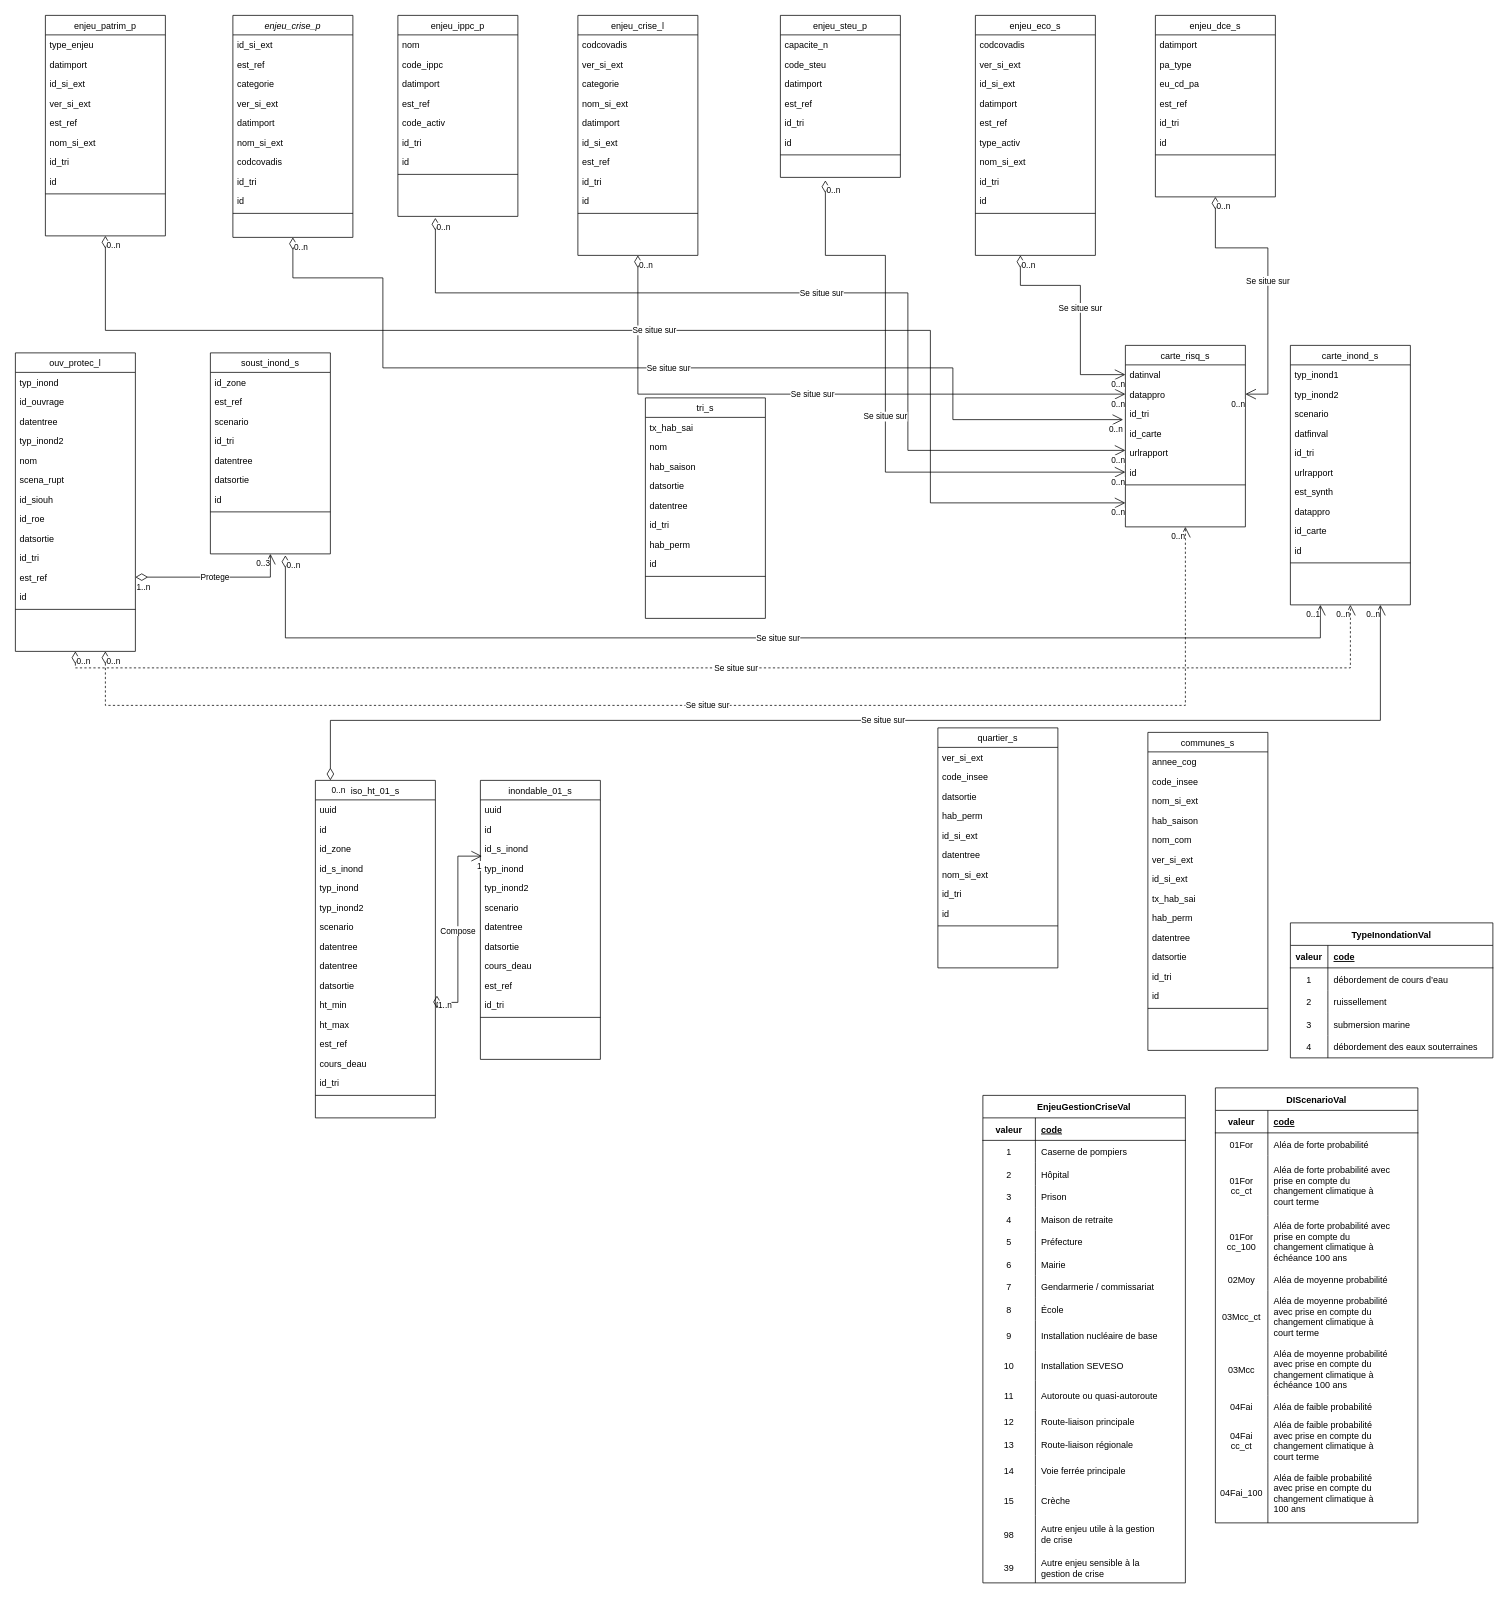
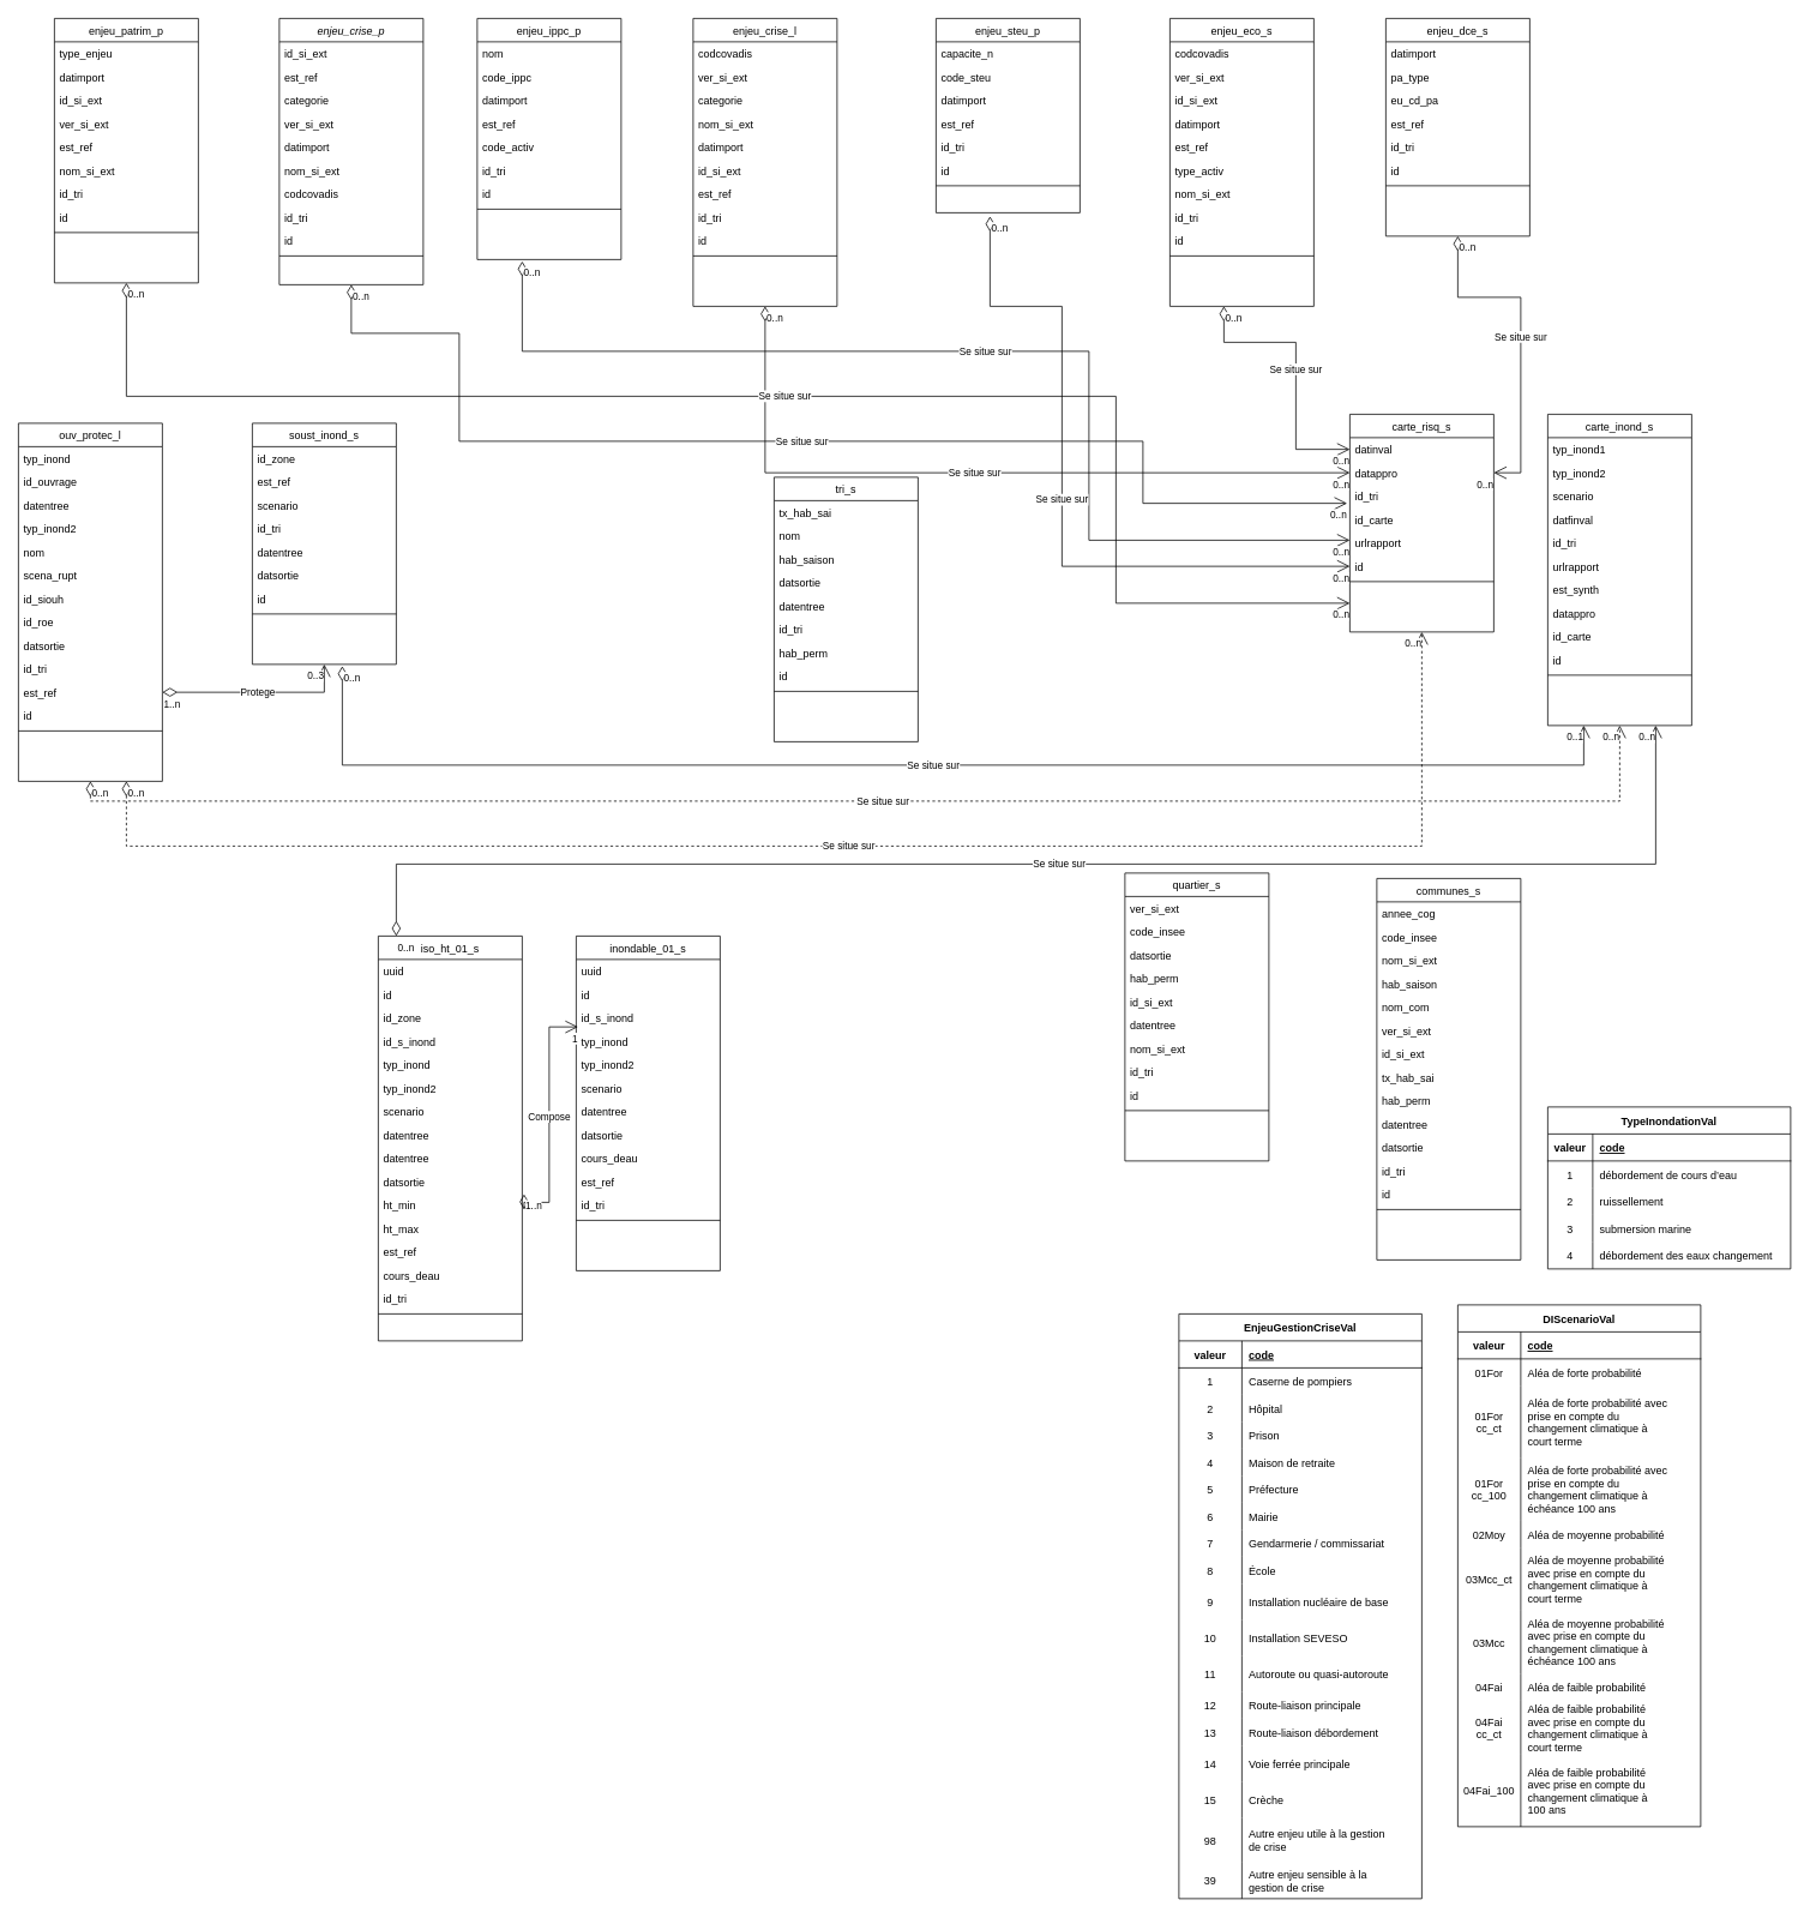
- <mxCell id="234" value="débordement des eaux souterraines" style="shape=partialRectangle;connectable=0;fillColor=none;top=0;left=0;bottom=0;right=0;align=left;spacingLeft=6;overflow=hidden;" vertex="1" parent="232"><mxGeometry x="50" width="220" height="30" as="geometry"><mxRectangle width="220" height="30" as="alternateBounds" /></mxGeometry></mxCell>
+ <mxCell id="234" value="débordement des eaux changement" style="shape=partialRectangle;connectable=0;fillColor=none;top=0;left=0;bottom=0;right=0;align=left;spacingLeft=6;overflow=hidden;" vertex="1" parent="232"><mxGeometry x="50" width="220" height="30" as="geometry"><mxRectangle width="220" height="30" as="alternateBounds" /></mxGeometry></mxCell>
- <mxCell id="308" value="Route-liaison régionale" style="shape=partialRectangle;connectable=0;fillColor=none;top=0;left=0;bottom=0;right=0;align=left;spacingLeft=6;overflow=hidden;" vertex="1" parent="306"><mxGeometry x="70" width="200" height="30" as="geometry"><mxRectangle width="200" height="30" as="alternateBounds" /></mxGeometry></mxCell>
+ <mxCell id="308" value="Route-liaison débordement" style="shape=partialRectangle;connectable=0;fillColor=none;top=0;left=0;bottom=0;right=0;align=left;spacingLeft=6;overflow=hidden;" vertex="1" parent="306"><mxGeometry x="70" width="200" height="30" as="geometry"><mxRectangle width="200" height="30" as="alternateBounds" /></mxGeometry></mxCell>
